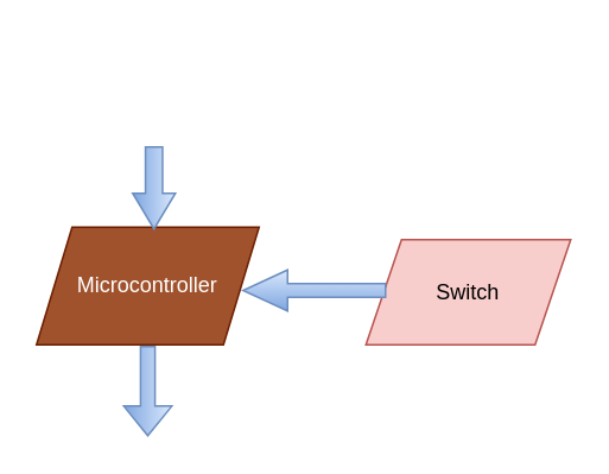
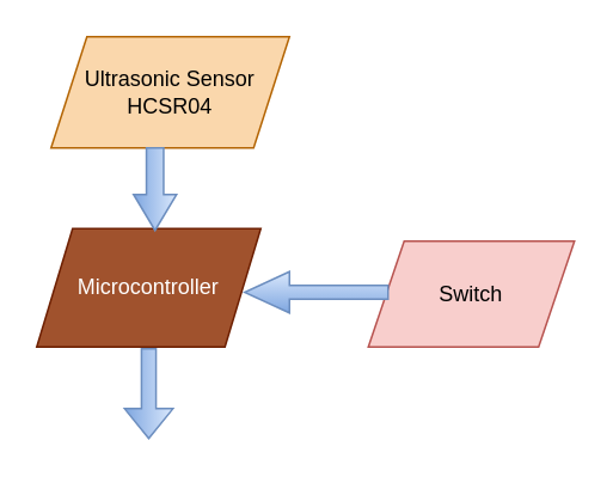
+ <mxCell id="2" value="Ultrasonic Sensor&lt;br&gt;HCSR04" style="shape=parallelogram;perimeter=parallelogramPerimeter;whiteSpace=wrap;html=1;fixedSize=1;fillColor=#fad7ac;strokeColor=#b46504;" vertex="1" parent="1"><mxGeometry x="28" y="20" width="133" height="62" as="geometry" /></mxCell>
